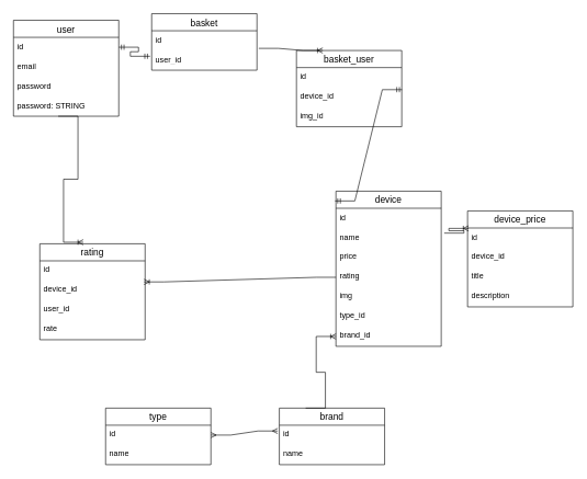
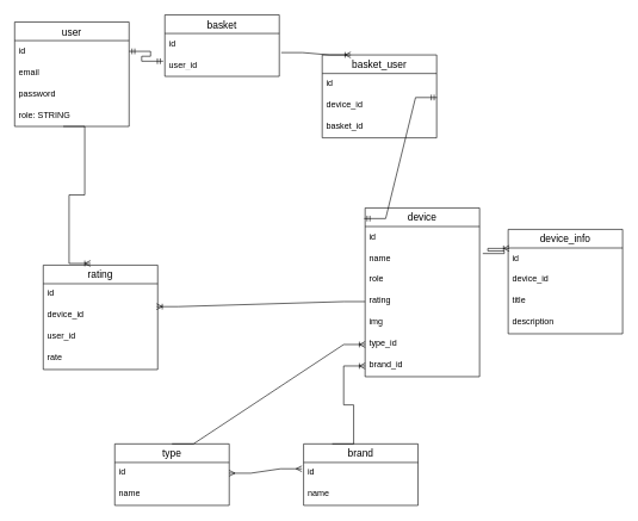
- <mxCell id="6" value="password: STRING" style="text;strokeColor=none;fillColor=none;spacingLeft=4;spacingRight=4;overflow=hidden;rotatable=0;points=[[0,0.5],[1,0.5]];portConstraint=eastwest;fontSize=12;whiteSpace=wrap;html=1;" vertex="1" parent="2"><mxGeometry y="116" width="160" height="30" as="geometry" /></mxCell>
+ <mxCell id="6" value="role: STRING" style="text;strokeColor=none;fillColor=none;spacingLeft=4;spacingRight=4;overflow=hidden;rotatable=0;points=[[0,0.5],[1,0.5]];portConstraint=eastwest;fontSize=12;whiteSpace=wrap;html=1;" vertex="1" parent="2"><mxGeometry y="116" width="160" height="30" as="geometry" /></mxCell>
- <mxCell id="37" value="img_id" style="text;strokeColor=none;fillColor=none;spacingLeft=4;spacingRight=4;overflow=hidden;rotatable=0;points=[[0,0.5],[1,0.5]];portConstraint=eastwest;fontSize=12;whiteSpace=wrap;html=1;" vertex="1" parent="34"><mxGeometry y="86" width="160" height="30" as="geometry" /></mxCell>
+ <mxCell id="37" value="basket_id" style="text;strokeColor=none;fillColor=none;spacingLeft=4;spacingRight=4;overflow=hidden;rotatable=0;points=[[0,0.5],[1,0.5]];portConstraint=eastwest;fontSize=12;whiteSpace=wrap;html=1;" vertex="1" parent="34"><mxGeometry y="86" width="160" height="30" as="geometry" /></mxCell>
- <mxCell id="28" value="device_price" style="swimlane;fontStyle=0;childLayout=stackLayout;horizontal=1;startSize=26;horizontalStack=0;resizeParent=1;resizeParentMax=0;resizeLast=0;collapsible=1;marginBottom=0;align=center;fontSize=14;" vertex="1" parent="1"><mxGeometry x="710" y="320" width="160" height="146" as="geometry" /></mxCell>
+ <mxCell id="28" value="device_info" style="swimlane;fontStyle=0;childLayout=stackLayout;horizontal=1;startSize=26;horizontalStack=0;resizeParent=1;resizeParentMax=0;resizeLast=0;collapsible=1;marginBottom=0;align=center;fontSize=14;" vertex="1" parent="1"><mxGeometry x="710" y="320" width="160" height="146" as="geometry" /></mxCell>
- <mxCell id="14" value="price&lt;div&gt;&lt;br/&gt;&lt;/div&gt;" style="text;strokeColor=none;fillColor=none;spacingLeft=4;spacingRight=4;overflow=hidden;rotatable=0;points=[[0,0.5],[1,0.5]];portConstraint=eastwest;fontSize=12;whiteSpace=wrap;html=1;" vertex="1" parent="11"><mxGeometry y="86" width="160" height="30" as="geometry" /></mxCell>
+ <mxCell id="14" value="role&lt;div&gt;&lt;br/&gt;&lt;/div&gt;" style="text;strokeColor=none;fillColor=none;spacingLeft=4;spacingRight=4;overflow=hidden;rotatable=0;points=[[0,0.5],[1,0.5]];portConstraint=eastwest;fontSize=12;whiteSpace=wrap;html=1;" vertex="1" parent="11"><mxGeometry y="86" width="160" height="30" as="geometry" /></mxCell>
+ <mxCell id="25" value="" style="edgeStyle=entityRelationEdgeStyle;fontSize=12;html=1;endArrow=ERoneToMany;rounded=0;exitX=0.5;exitY=0;exitDx=0;exitDy=0;" edge="1" parent="1" source="19" target="17"><mxGeometry width="100" height="100" relative="1" as="geometry"><mxPoint x="370" y="340" as="sourcePoint" /><mxPoint x="470" y="240" as="targetPoint" /></mxGeometry></mxCell>
